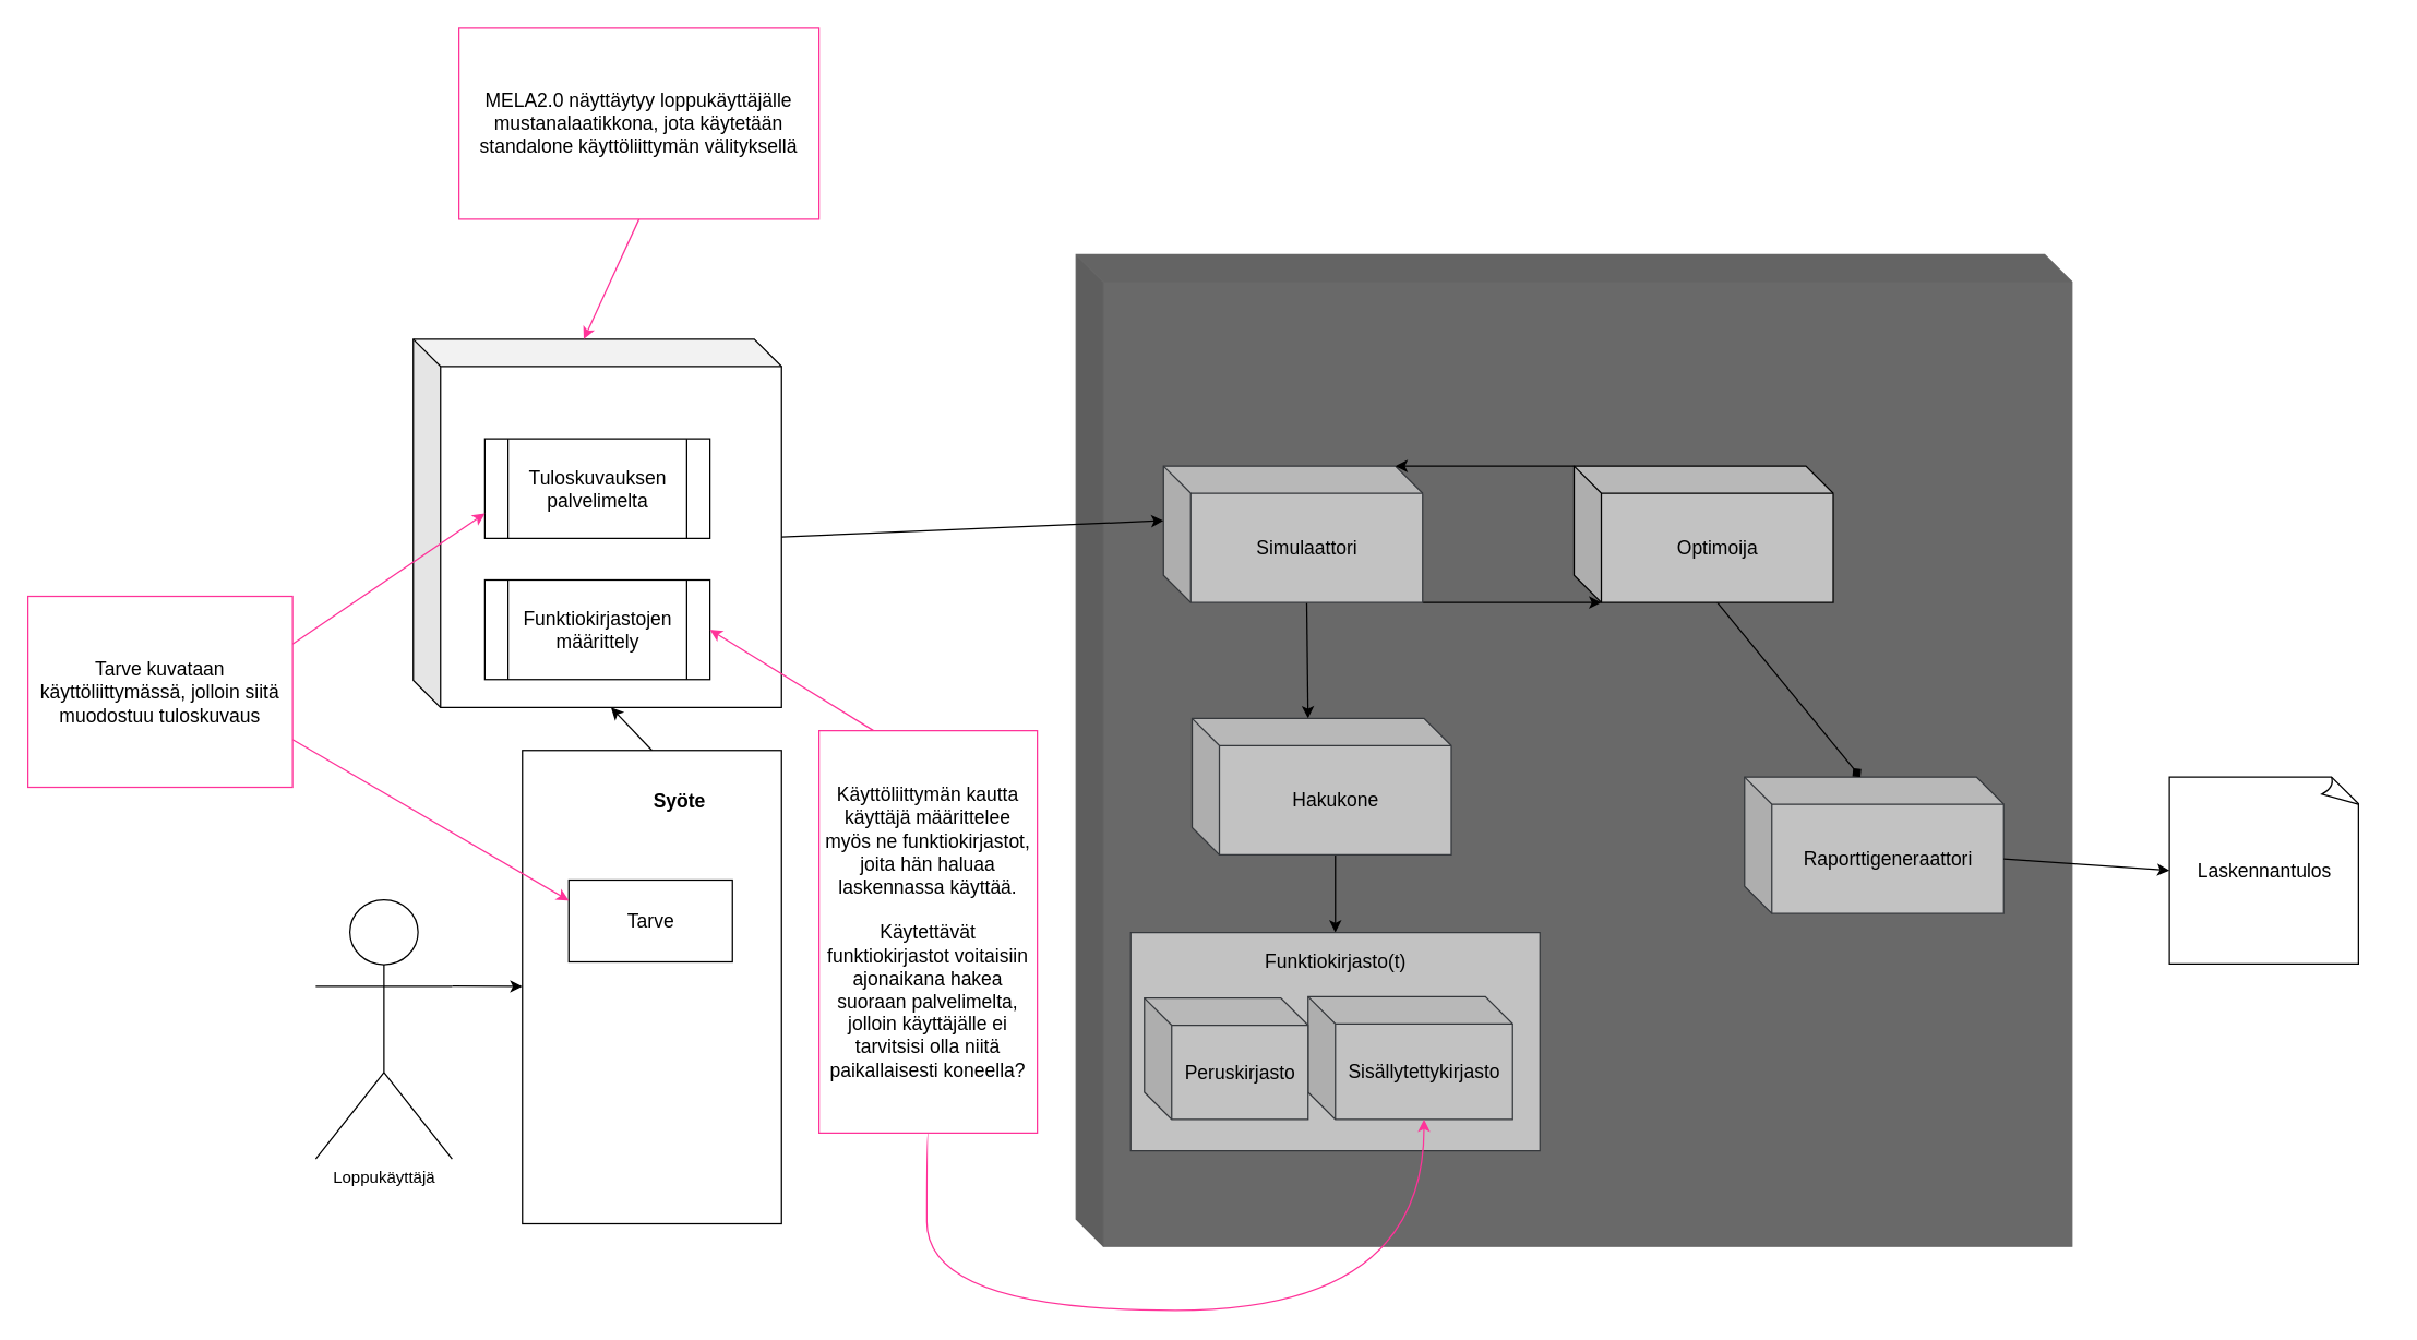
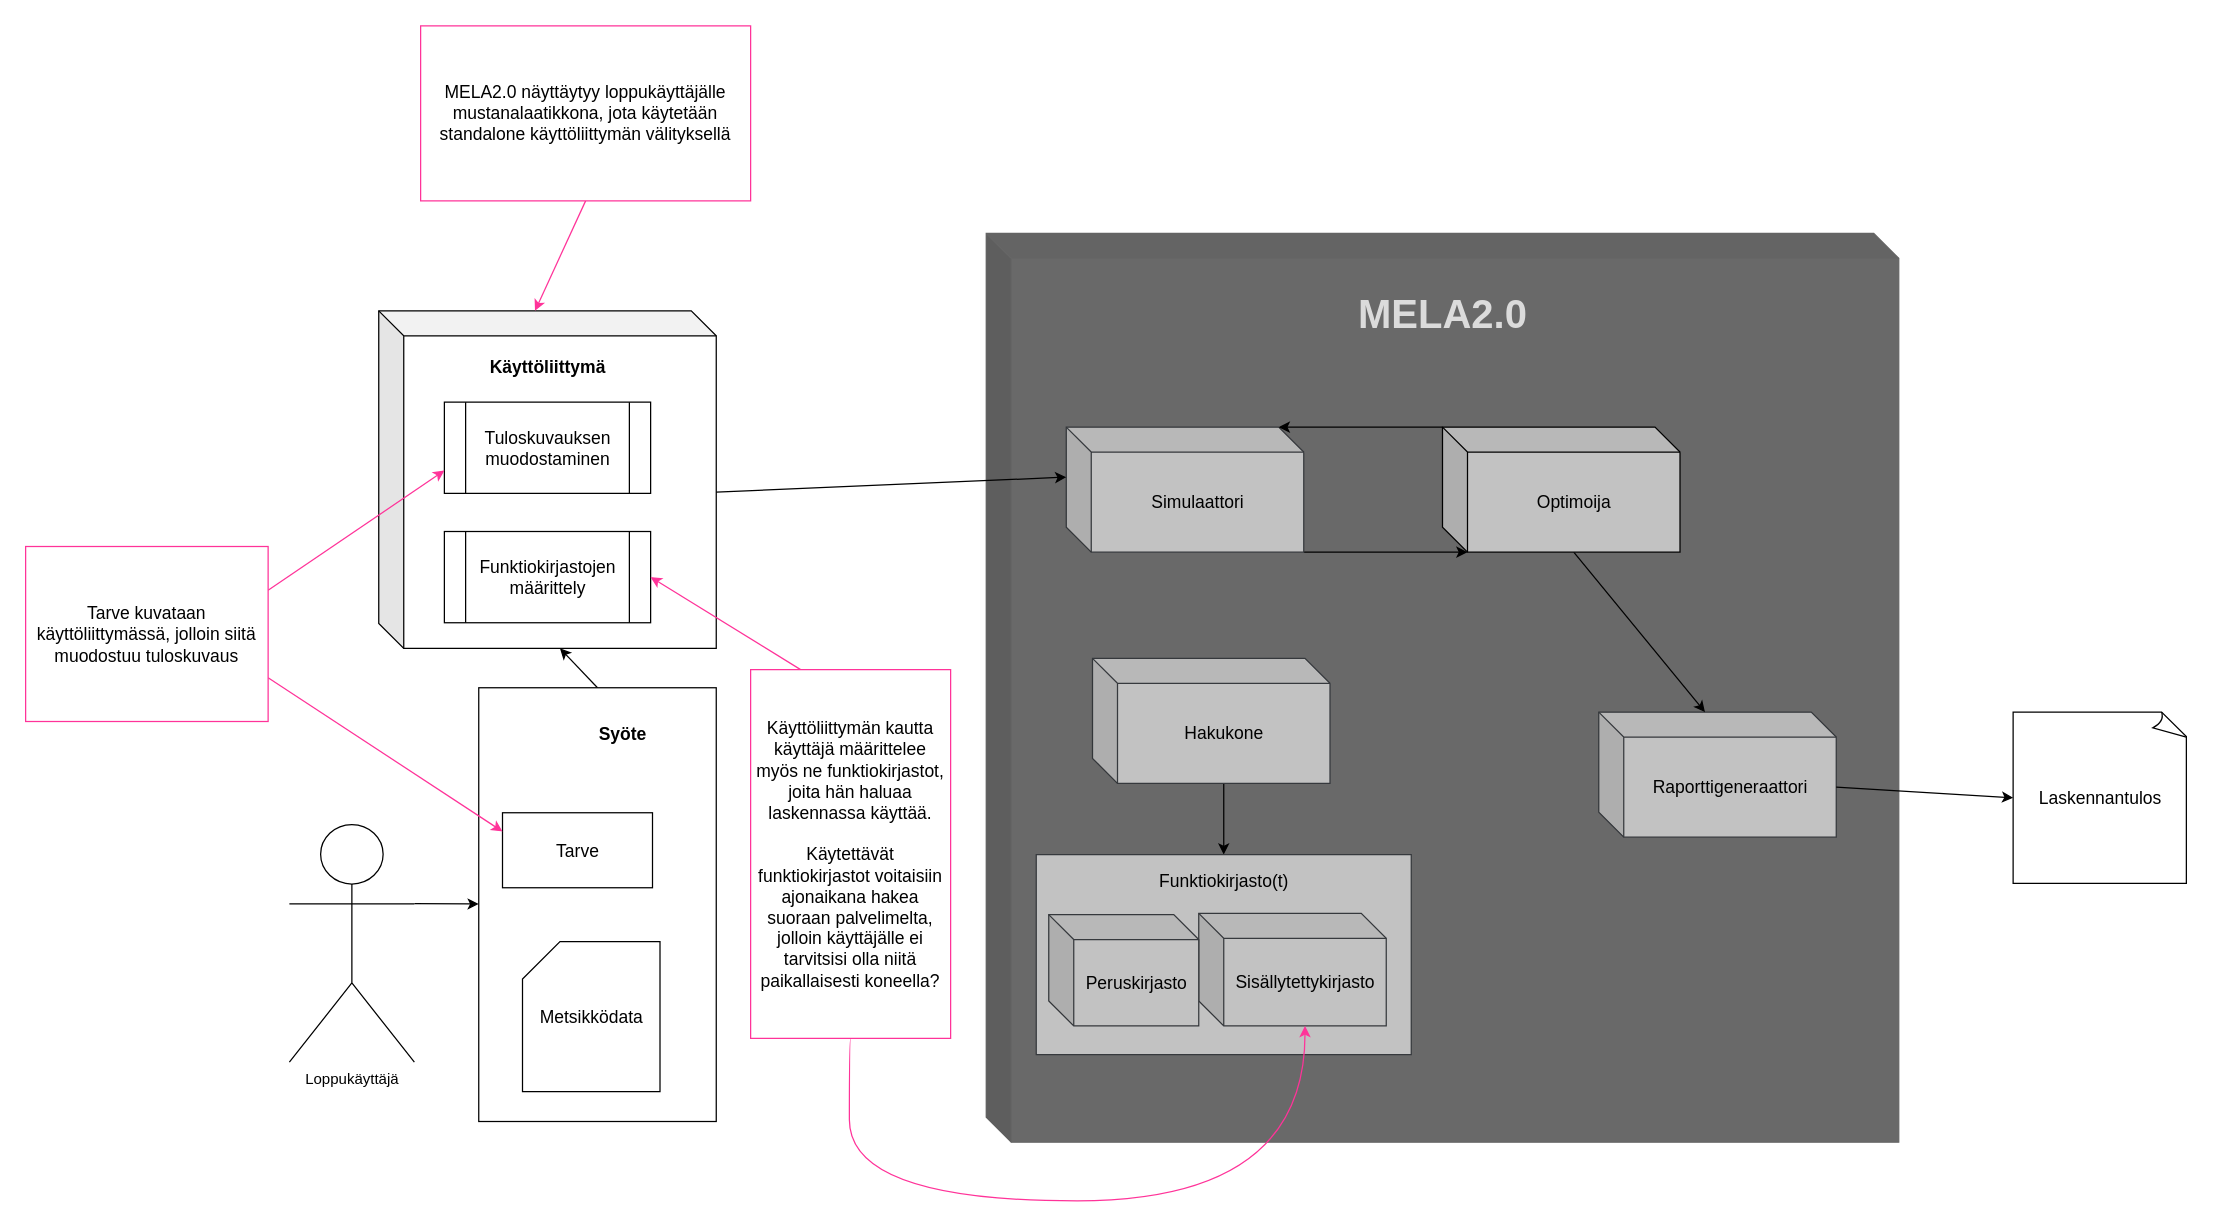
+ <mxCell id="6" value="MELA2.0" style="text;html=1;strokeColor=none;fillColor=none;align=center;verticalAlign=middle;whiteSpace=wrap;rounded=0;fontSize=32;fontColor=#DBDBDB;fontStyle=1" vertex="1" parent="1"><mxGeometry x="1073.5" y="226" width="160" height="50" as="geometry" /></mxCell>
+ <mxCell id="25" value="Käyttöliittymä" style="text;html=1;strokeColor=none;fillColor=none;align=center;verticalAlign=middle;whiteSpace=wrap;rounded=0;fontSize=14;fontColor=#000000;fontStyle=1" vertex="1" parent="23"><mxGeometry x="105" y="35" width="60" height="20" as="geometry" /></mxCell>
- <mxCell id="26" value="Tuloskuvauksen palvelimelta" style="shape=process;whiteSpace=wrap;html=1;backgroundOutline=1;fontSize=14;" vertex="1" parent="23"><mxGeometry x="52.5" y="73" width="165" height="73" as="geometry" /></mxCell>
+ <mxCell id="26" value="Tuloskuvauksen muodostaminen" style="shape=process;whiteSpace=wrap;html=1;backgroundOutline=1;fontSize=14;" vertex="1" parent="23"><mxGeometry x="52.5" y="73" width="165" height="73" as="geometry" /></mxCell>
- <mxCell id="8" style="edgeStyle=none;rounded=0;orthogonalLoop=1;jettySize=auto;html=1;exitX=0;exitY=0;exitDx=105;exitDy=100;exitPerimeter=0;entryX=0;entryY=0;entryDx=85;entryDy=0;entryPerimeter=0;fontSize=14;fontColor=#000000;" edge="1" parent="1" source="10" target="12"><mxGeometry relative="1" as="geometry" /></mxCell>
- <mxCell id="14" style="edgeStyle=none;rounded=0;orthogonalLoop=1;jettySize=auto;html=1;exitX=0;exitY=0;exitDx=105;exitDy=100;exitPerimeter=0;entryX=0;entryY=0;entryDx=85;entryDy=0;entryPerimeter=0;fontSize=14;fontColor=#000000;endArrow=diamond;" edge="1" parent="1" source="15" target="7"><mxGeometry relative="1" as="geometry" /></mxCell>
+ <mxCell id="14" style="edgeStyle=none;rounded=0;orthogonalLoop=1;jettySize=auto;html=1;exitX=0;exitY=0;exitDx=105;exitDy=100;exitPerimeter=0;entryX=0;entryY=0;entryDx=85;entryDy=0;entryPerimeter=0;fontSize=14;fontColor=#000000;" edge="1" parent="1" source="15" target="7"><mxGeometry relative="1" as="geometry" /></mxCell>
- <mxCell id="21" value="Laskennantulos" style="whiteSpace=wrap;html=1;shape=mxgraph.basic.document;fontSize=14;" vertex="1" parent="1"><mxGeometry x="1590" y="569" width="140" height="137" as="geometry" /></mxCell>
+ <mxCell id="21" value="Laskennantulos" style="whiteSpace=wrap;html=1;shape=mxgraph.basic.document;fontSize=14;" vertex="1" parent="1"><mxGeometry x="1610" y="569" width="140" height="137" as="geometry" /></mxCell>
- <mxCell id="31" value="Tarve" style="rounded=0;whiteSpace=wrap;html=1;fillColor=#ffffff;fontSize=14;fontColor=#000000;" vertex="1" parent="28"><mxGeometry x="34" y="95" width="120" height="60" as="geometry" /></mxCell>
+ <mxCell id="31" value="Tarve" style="rounded=0;whiteSpace=wrap;html=1;fillColor=#ffffff;fontSize=14;fontColor=#000000;" vertex="1" parent="28"><mxGeometry x="19" y="100" width="120" height="60" as="geometry" /></mxCell>
+ <mxCell id="30" value="Metsikködata" style="shape=card;whiteSpace=wrap;html=1;fontSize=14;" vertex="1" parent="28"><mxGeometry x="35" y="203" width="110" height="120" as="geometry" /></mxCell>
